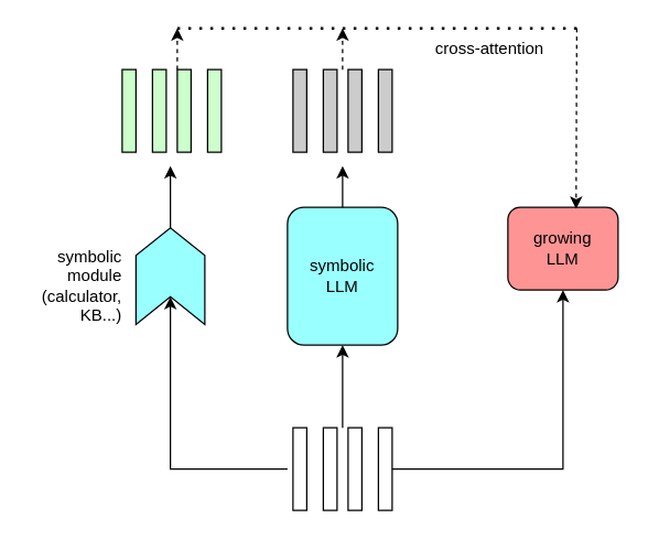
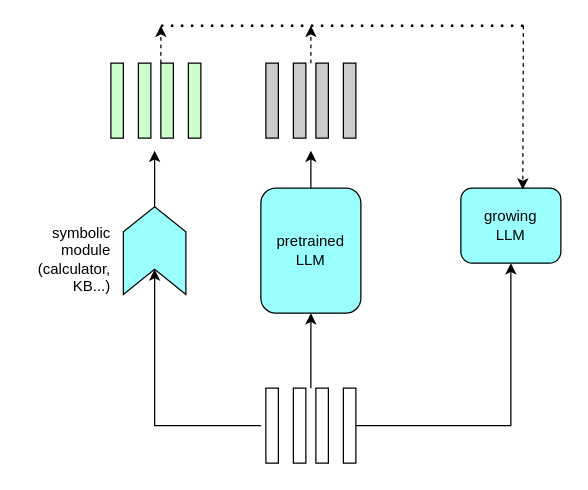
- <mxCell id="26" value="cross-attention" style="text;html=1;strokeColor=none;fillColor=none;align=center;verticalAlign=middle;whiteSpace=wrap;rounded=0;labelBackgroundColor=#FFFFFF;" vertex="1" parent="1"><mxGeometry x="312" y="20" width="86" height="30" as="geometry" /></mxCell>
- <mxCell id="3" value="growing&lt;br&gt;LLM" style="rounded=1;whiteSpace=wrap;html=1;fillColor=#FF9494;" vertex="1" parent="1"><mxGeometry x="368" y="150" width="80" height="60" as="geometry" /></mxCell>
+ <mxCell id="3" value="growing&lt;br&gt;LLM" style="rounded=1;whiteSpace=wrap;html=1;fillColor=#99ffff;" vertex="1" parent="1"><mxGeometry x="368" y="150" width="80" height="60" as="geometry" /></mxCell>
- <mxCell id="2" value="symbolic&lt;br&gt;LLM" style="rounded=1;whiteSpace=wrap;html=1;fillColor=#99FFFF;" vertex="1" parent="1"><mxGeometry x="208" y="150" width="80" height="100" as="geometry" /></mxCell>
+ <mxCell id="2" value="pretrained&lt;br&gt;LLM" style="rounded=1;whiteSpace=wrap;html=1;fillColor=#99FFFF;" vertex="1" parent="1"><mxGeometry x="208" y="150" width="80" height="100" as="geometry" /></mxCell>
